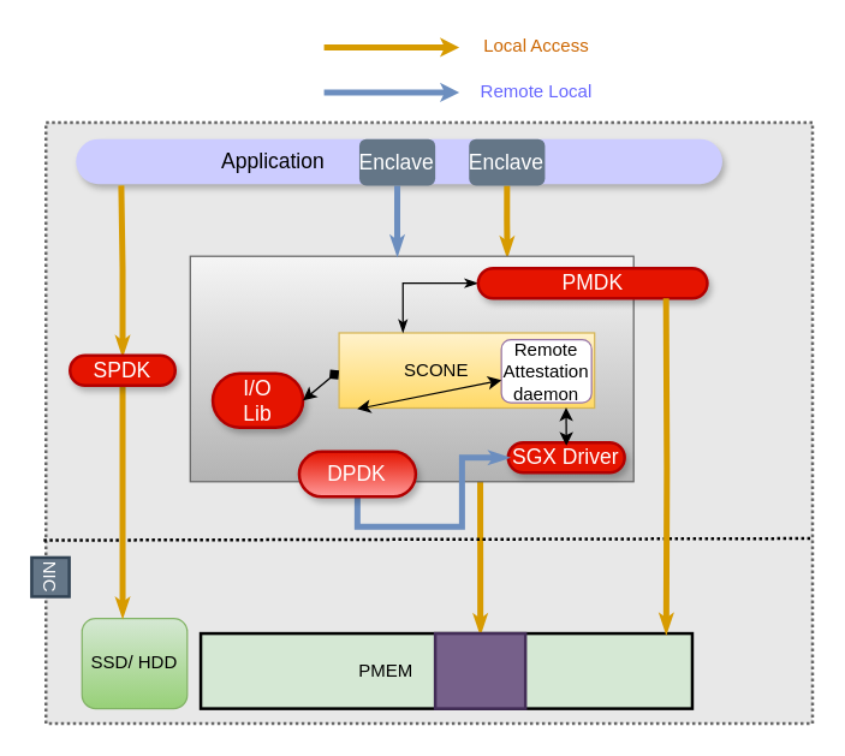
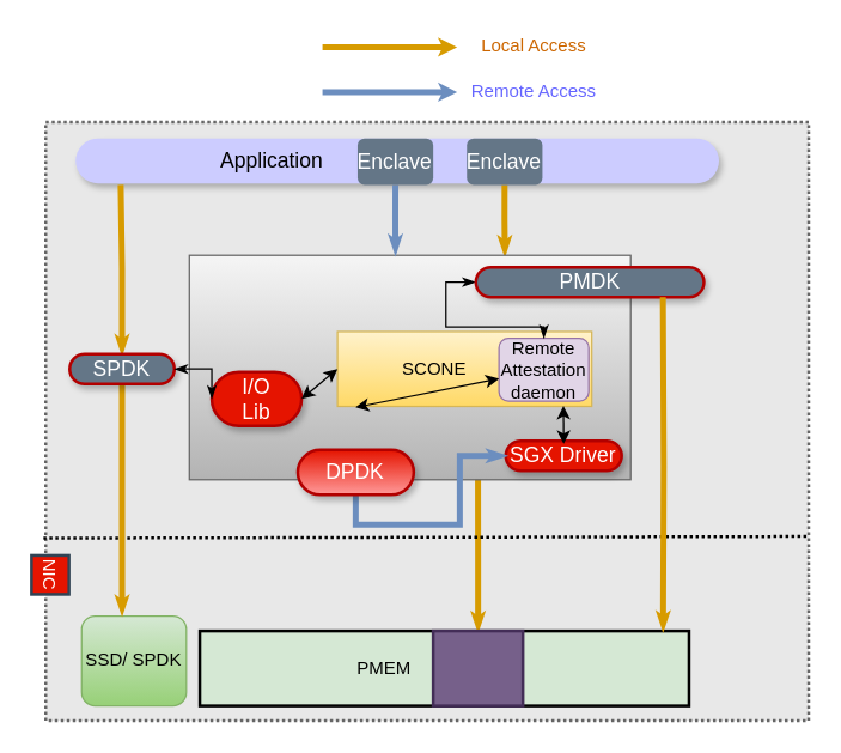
- <mxCell id="13" value="&lt;font color=&quot;#6666ff&quot;&gt;Remote Local&lt;/font&gt;" style="text;html=1;align=center;verticalAlign=middle;resizable=0;points=[];autosize=1;" parent="1" vertex="1"><mxGeometry x="306" y="51" width="100" height="20" as="geometry" /></mxCell>
+ <mxCell id="13" value="&lt;font color=&quot;#6666ff&quot;&gt;Remote Access&lt;/font&gt;" style="text;html=1;align=center;verticalAlign=middle;resizable=0;points=[];autosize=1;" parent="1" vertex="1"><mxGeometry x="306" y="51" width="100" height="20" as="geometry" /></mxCell>
- <mxCell id="25" style="edgeStyle=orthogonalEdgeStyle;rounded=0;orthogonalLoop=1;jettySize=auto;html=1;exitX=0;exitY=0.5;exitDx=0;exitDy=0;entryX=0.25;entryY=0;entryDx=0;entryDy=0;startArrow=classicThin;startFill=1;startSize=6;endArrow=classicThin;endFill=1;endSize=6;strokeColor=#000000;strokeWidth=1;" edge="1" parent="1" source="26" target="21"><mxGeometry relative="1" as="geometry" /></mxCell>
+ <mxCell id="25" style="edgeStyle=orthogonalEdgeStyle;rounded=0;orthogonalLoop=1;jettySize=auto;html=1;exitX=0;exitY=0.5;exitDx=0;exitDy=0;startArrow=classicThin;startFill=1;startSize=6;endArrow=classicThin;endFill=1;endSize=6;strokeColor=#000000;strokeWidth=1;" edge="1" parent="1" source="26" target="24"><mxGeometry relative="1" as="geometry" /></mxCell>
- <mxCell id="26" value="&lt;font style=&quot;font-size: 14px&quot;&gt;PMDK&lt;/font&gt;" style="rounded=1;whiteSpace=wrap;html=1;strokeColor=#B20000;strokeWidth=2;fillColor=#e51400;arcSize=50;glass=0;comic=0;shadow=1;fontColor=#ffffff;" parent="1" vertex="1"><mxGeometry x="317.52" y="178" width="152.48" height="20" as="geometry" /></mxCell>
+ <mxCell id="26" value="&lt;font style=&quot;font-size: 14px&quot;&gt;PMDK&lt;/font&gt;" style="rounded=1;whiteSpace=wrap;html=1;strokeColor=#B20000;strokeWidth=2;fillColor=#647687;arcSize=50;glass=0;comic=0;shadow=1;fontColor=#ffffff;" parent="1" vertex="1"><mxGeometry x="317.52" y="178" width="152.48" height="20" as="geometry" /></mxCell>
- <mxCell id="18" value="&lt;font style=&quot;font-size: 14px&quot;&gt;SPDK&lt;/font&gt;" style="rounded=1;whiteSpace=wrap;html=1;strokeColor=#B20000;strokeWidth=2;fillColor=#e51400;arcSize=50;glass=0;comic=0;shadow=1;fontColor=#ffffff;" parent="1" vertex="1"><mxGeometry x="46" y="236" width="70" height="20" as="geometry" /></mxCell>
+ <mxCell id="18" value="&lt;font style=&quot;font-size: 14px&quot;&gt;SPDK&lt;/font&gt;" style="rounded=1;whiteSpace=wrap;html=1;strokeColor=#B20000;strokeWidth=2;fillColor=#647687;arcSize=50;glass=0;comic=0;shadow=1;fontColor=#ffffff;" parent="1" vertex="1"><mxGeometry x="46" y="236" width="70" height="20" as="geometry" /></mxCell>
+ <mxCell id="32" style="edgeStyle=orthogonalEdgeStyle;rounded=0;orthogonalLoop=1;jettySize=auto;html=1;exitX=1;exitY=0.5;exitDx=0;exitDy=0;entryX=0;entryY=0.5;entryDx=0;entryDy=0;startArrow=classicThin;startFill=1;endArrow=classicThin;endFill=1;" edge="1" parent="1" source="18" target="27"><mxGeometry relative="1" as="geometry" /></mxCell>
- <mxCell id="24" value="Remote&lt;br&gt;Attestation&lt;br&gt;daemon" style="rounded=1;whiteSpace=wrap;html=1;fillColor=#ffffff;strokeColor=#9673a6;" parent="1" vertex="1"><mxGeometry x="333" y="225.5" width="60" height="42" as="geometry" /></mxCell>
+ <mxCell id="24" value="Remote&lt;br&gt;Attestation&lt;br&gt;daemon" style="rounded=1;whiteSpace=wrap;html=1;fillColor=#e1d5e7;strokeColor=#9673a6;" parent="1" vertex="1"><mxGeometry x="333" y="225.5" width="60" height="42" as="geometry" /></mxCell>
- <mxCell id="33" value="" style="endArrow=diamond;startArrow=classic;html=1;entryX=0;entryY=0.5;entryDx=0;entryDy=0;exitX=1;exitY=0.5;exitDx=0;exitDy=0;" edge="1" parent="1" source="27" target="21"><mxGeometry width="50" height="50" relative="1" as="geometry"><mxPoint x="247.07" y="281.65" as="sourcePoint" /><mxPoint x="247.24" y="307" as="targetPoint" /></mxGeometry></mxCell>
+ <mxCell id="33" value="" style="endArrow=classic;startArrow=classic;html=1;entryX=0;entryY=0.5;entryDx=0;entryDy=0;exitX=1;exitY=0.5;exitDx=0;exitDy=0;" edge="1" parent="1" source="27" target="21"><mxGeometry width="50" height="50" relative="1" as="geometry"><mxPoint x="247.07" y="281.65" as="sourcePoint" /><mxPoint x="247.24" y="307" as="targetPoint" /></mxGeometry></mxCell>
- <mxCell id="9" value="NIC" style="rounded=0;whiteSpace=wrap;html=1;strokeColor=#314354;strokeWidth=2;fillColor=#647687;fontColor=#ffffff;rotation=90;" parent="1" vertex="1"><mxGeometry x="20" y="371" width="26" height="25" as="geometry" /></mxCell>
+ <mxCell id="9" value="NIC" style="rounded=0;whiteSpace=wrap;html=1;strokeColor=#314354;strokeWidth=2;fillColor=#e51400;fontColor=#ffffff;rotation=90;" parent="1" vertex="1"><mxGeometry x="20" y="371" width="26" height="25" as="geometry" /></mxCell>
- <mxCell id="15" value="SSD/ HDD" style="rounded=1;whiteSpace=wrap;html=1;gradientColor=#97d077;fillColor=#d5e8d4;strokeColor=#82b366;" parent="1" vertex="1"><mxGeometry x="54" y="411" width="70" height="60" as="geometry" /></mxCell>
+ <mxCell id="15" value="SSD/ SPDK" style="rounded=1;whiteSpace=wrap;html=1;gradientColor=#97d077;fillColor=#d5e8d4;strokeColor=#82b366;" parent="1" vertex="1"><mxGeometry x="54" y="411" width="70" height="60" as="geometry" /></mxCell>
